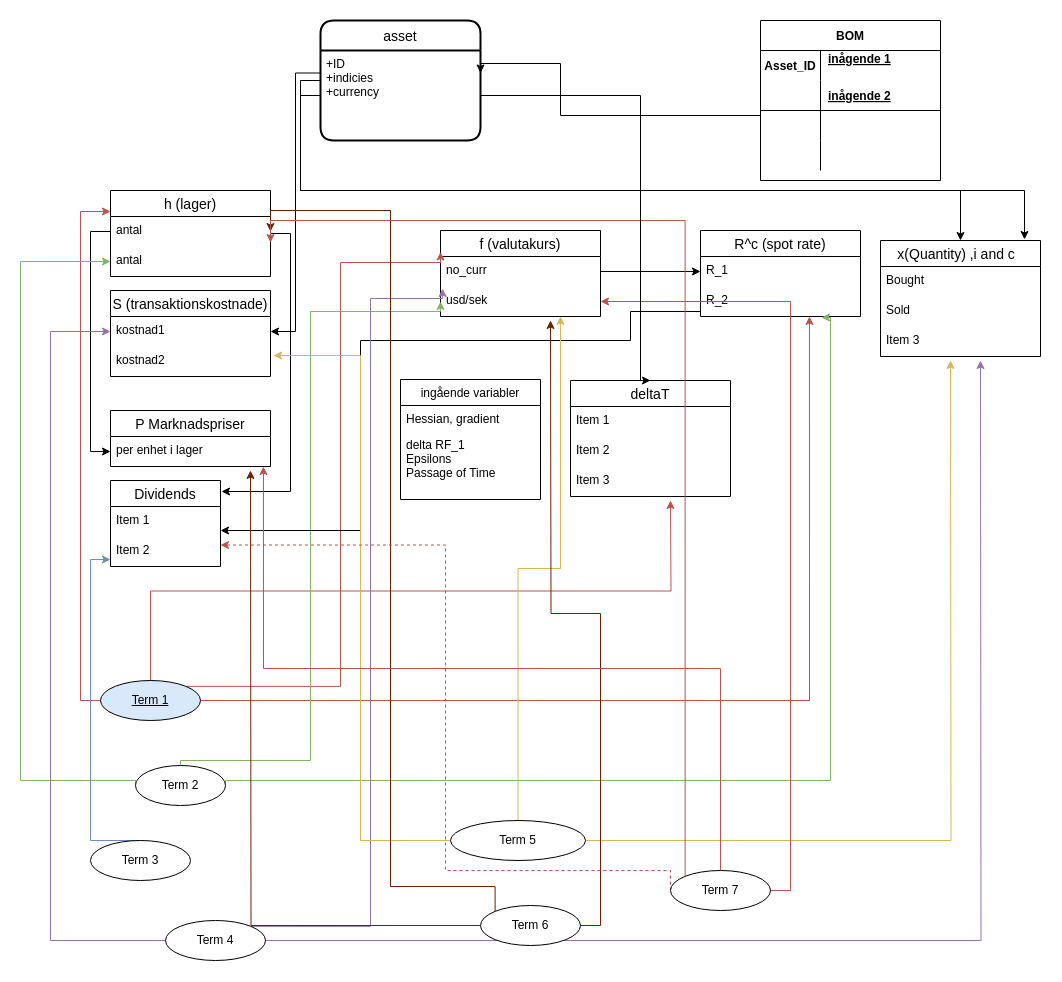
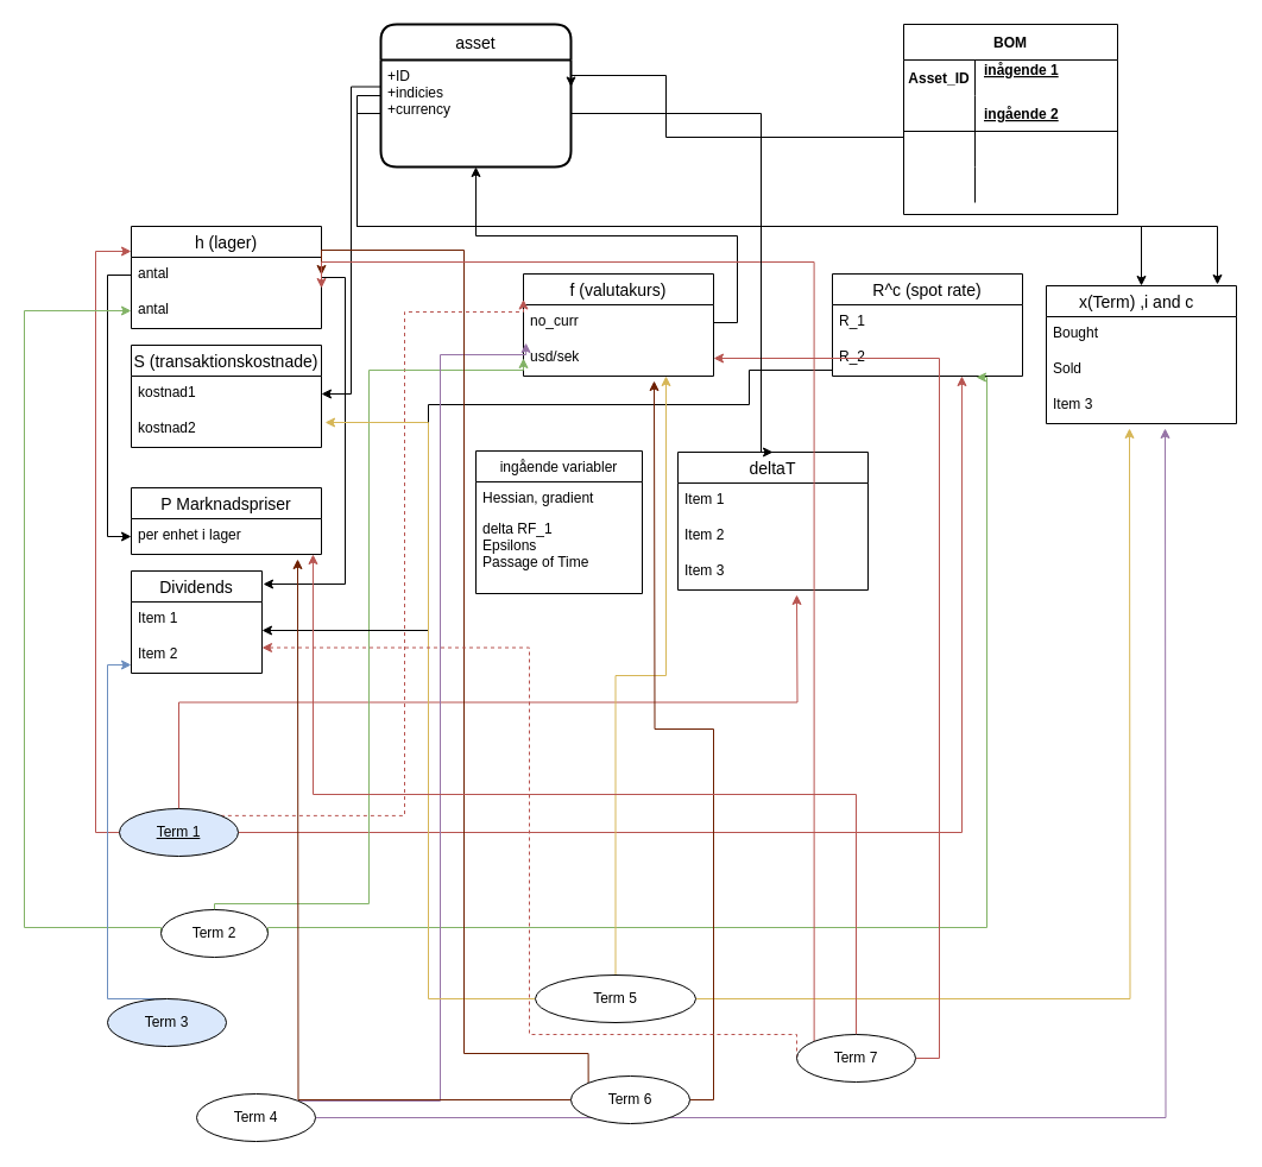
- <mxCell id="19" value="inågende 2" style="shape=partialRectangle;connectable=0;fillColor=none;top=0;left=0;bottom=0;right=0;align=left;spacingLeft=6;fontStyle=5;overflow=hidden;" vertex="1" parent="17"><mxGeometry x="60" width="120" height="30" as="geometry"><mxRectangle width="120" height="30" as="alternateBounds" /></mxGeometry></mxCell>
+ <mxCell id="19" value="ingående 2" style="shape=partialRectangle;connectable=0;fillColor=none;top=0;left=0;bottom=0;right=0;align=left;spacingLeft=6;fontStyle=5;overflow=hidden;" vertex="1" parent="17"><mxGeometry x="60" width="120" height="30" as="geometry"><mxRectangle width="120" height="30" as="alternateBounds" /></mxGeometry></mxCell>
- <mxCell id="63" value="x(Quantity) ,i and c   " style="swimlane;fontStyle=0;childLayout=stackLayout;horizontal=1;startSize=26;horizontalStack=0;resizeParent=1;resizeParentMax=0;resizeLast=0;collapsible=1;marginBottom=0;align=center;fontSize=14;" vertex="1" parent="1"><mxGeometry x="880" y="240" width="160" height="116" as="geometry" /></mxCell>
+ <mxCell id="63" value="x(Term) ,i and c   " style="swimlane;fontStyle=0;childLayout=stackLayout;horizontal=1;startSize=26;horizontalStack=0;resizeParent=1;resizeParentMax=0;resizeLast=0;collapsible=1;marginBottom=0;align=center;fontSize=14;" vertex="1" parent="1"><mxGeometry x="880" y="240" width="160" height="116" as="geometry" /></mxCell>
- <mxCell id="35" style="edgeStyle=orthogonalEdgeStyle;rounded=0;orthogonalLoop=1;jettySize=auto;html=1;exitX=1;exitY=0.5;exitDx=0;exitDy=0;" edge="1" parent="1" source="28" target="31"><mxGeometry relative="1" as="geometry" /></mxCell>
+ <mxCell id="35" style="edgeStyle=orthogonalEdgeStyle;rounded=0;orthogonalLoop=1;jettySize=auto;html=1;exitX=1;exitY=0.5;exitDx=0;exitDy=0;" edge="1" parent="1" source="28" target="4"><mxGeometry relative="1" as="geometry" /></mxCell>
- <mxCell id="42" style="edgeStyle=orthogonalEdgeStyle;rounded=0;orthogonalLoop=1;jettySize=auto;html=1;exitX=1;exitY=0;exitDx=0;exitDy=0;entryX=0;entryY=0.25;entryDx=0;entryDy=0;fillColor=#f8cecc;strokeColor=#b85450;" edge="1" parent="1" source="44" target="27"><mxGeometry relative="1" as="geometry"><Array as="points"><mxPoint x="340" y="686" /><mxPoint x="340" y="262" /></Array></mxGeometry></mxCell>
+ <mxCell id="42" style="edgeStyle=orthogonalEdgeStyle;rounded=0;orthogonalLoop=1;jettySize=auto;html=1;exitX=1;exitY=0;exitDx=0;exitDy=0;entryX=0;entryY=0.25;entryDx=0;entryDy=0;fillColor=#f8cecc;strokeColor=#b85450;dashed=1;" edge="1" parent="1" source="44" target="27"><mxGeometry relative="1" as="geometry"><Array as="points"><mxPoint x="340" y="686" /><mxPoint x="340" y="262" /></Array></mxGeometry></mxCell>
- <mxCell id="60" style="edgeStyle=orthogonalEdgeStyle;rounded=0;orthogonalLoop=1;jettySize=auto;html=1;exitX=0;exitY=0.5;exitDx=0;exitDy=0;entryX=0;entryY=0.5;entryDx=0;entryDy=0;fillColor=#e1d5e7;strokeColor=#9673a6;" edge="1" parent="1" source="62" target="10"><mxGeometry relative="1" as="geometry"><Array as="points"><mxPoint x="50" y="940" /><mxPoint x="50" y="331" /></Array></mxGeometry></mxCell>
- <mxCell id="54" value="Term 3" style="ellipse;whiteSpace=wrap;html=1;align=center;" vertex="1" parent="1"><mxGeometry x="90" y="840" width="100" height="40" as="geometry" /></mxCell>
+ <mxCell id="54" value="Term 3" style="ellipse;whiteSpace=wrap;html=1;align=center;fillColor=#dae8fc;" vertex="1" parent="1"><mxGeometry x="90" y="840" width="100" height="40" as="geometry" /></mxCell>
